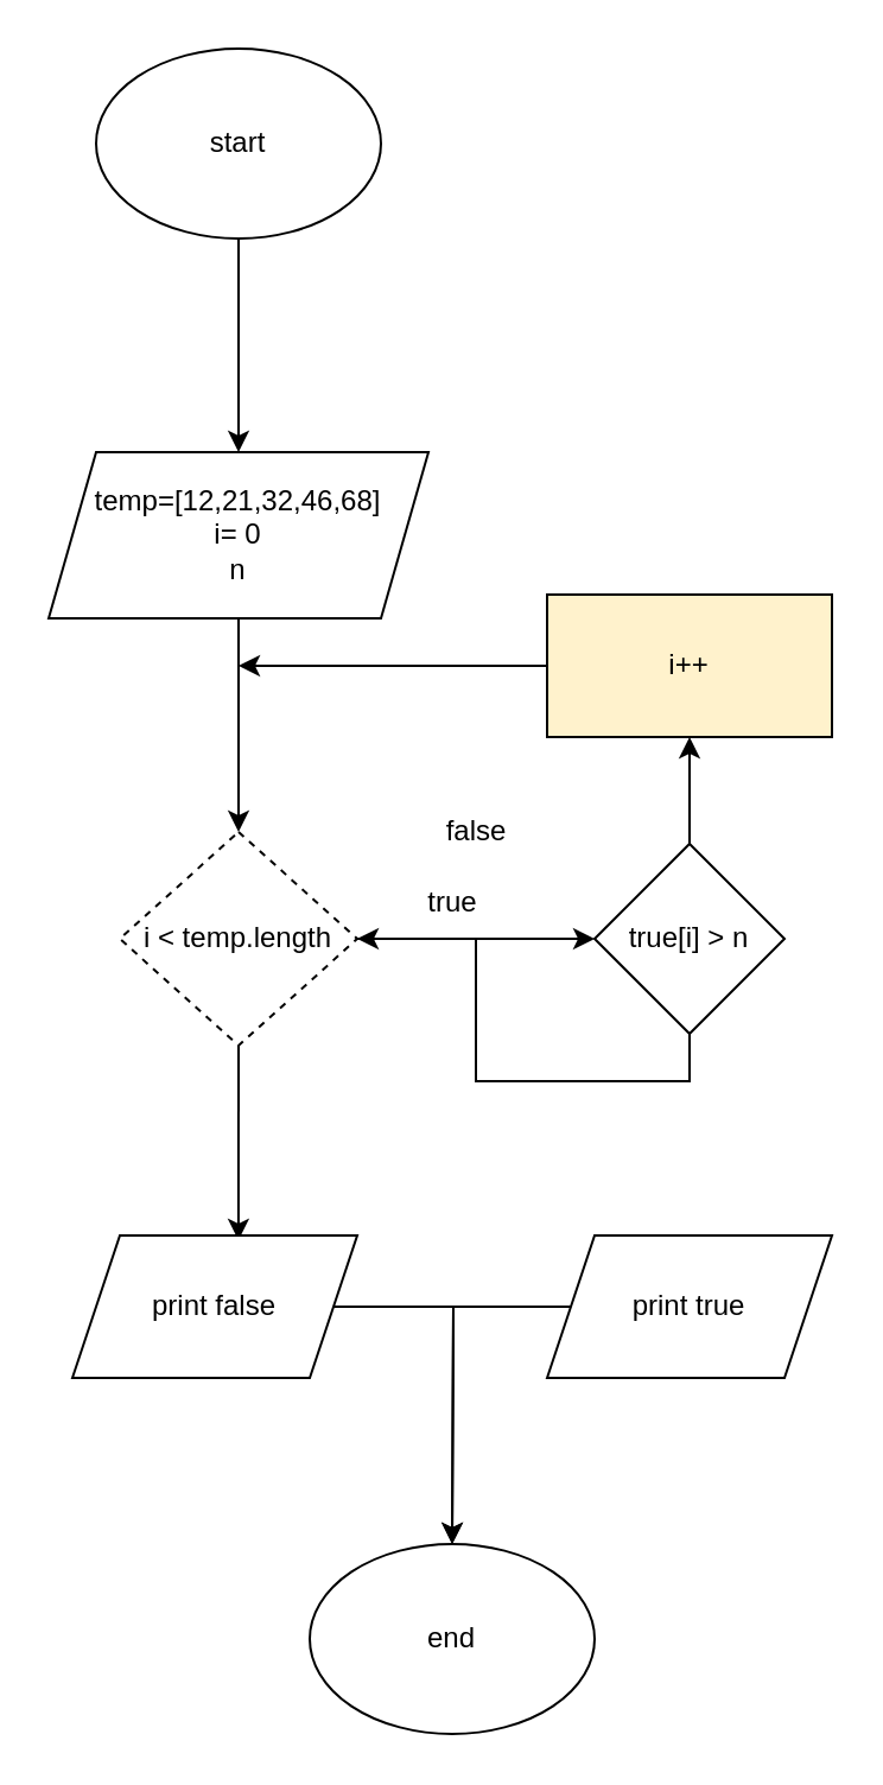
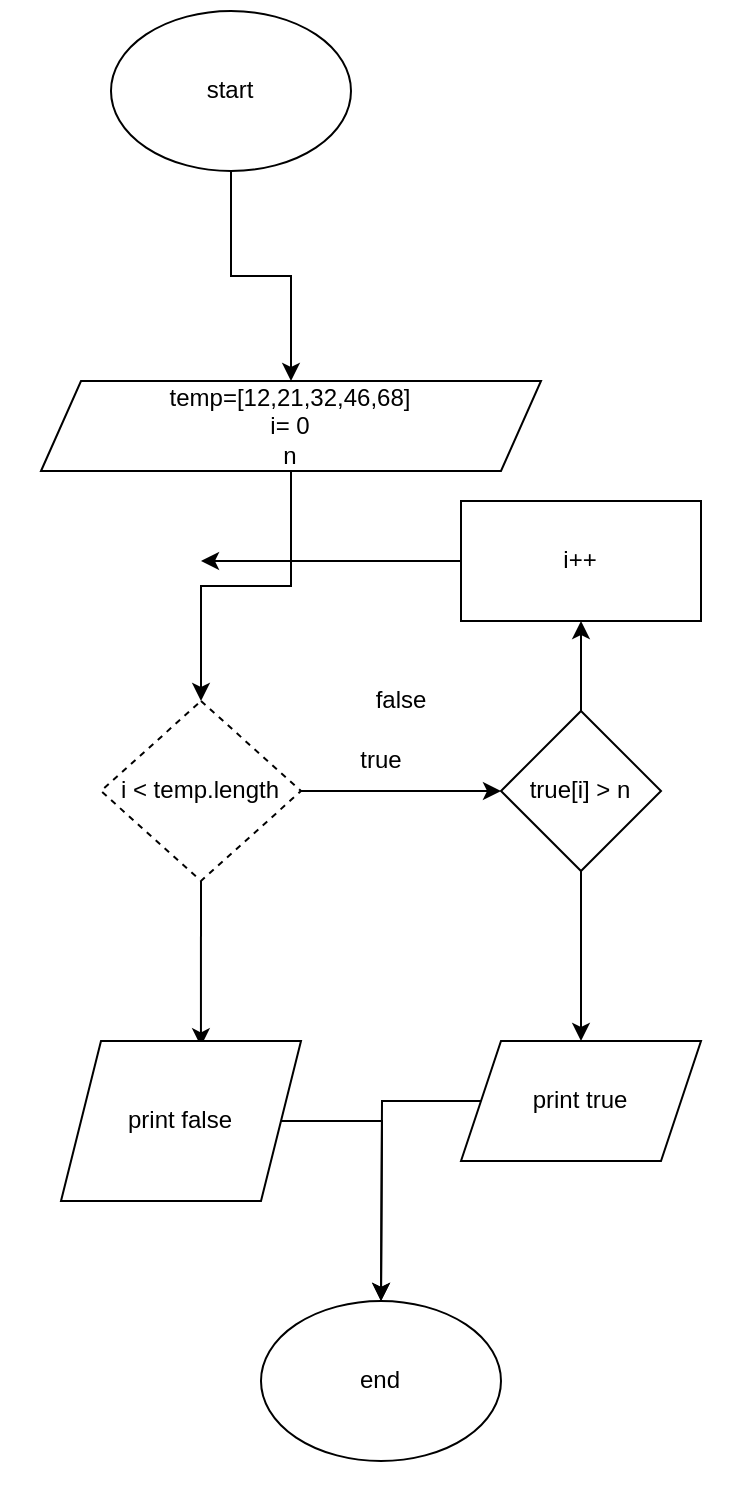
- <mxCell id="3" value="start" style="ellipse;whiteSpace=wrap;html=1;" vertex="1" parent="1"><mxGeometry x="40" y="20" width="120" height="80" as="geometry" /></mxCell>
+ <mxCell id="3" value="start" style="ellipse;whiteSpace=wrap;html=1;" vertex="1" parent="1"><mxGeometry x="55" y="5" width="120" height="80" as="geometry" /></mxCell>
- <mxCell id="5" value="temp=[12,21,32,46,68]&lt;br&gt;i= 0&lt;br&gt;n" style="shape=parallelogram;perimeter=parallelogramPerimeter;whiteSpace=wrap;html=1;fixedSize=1;" vertex="1" parent="1"><mxGeometry x="20" y="190" width="160" height="70" as="geometry" /></mxCell>
+ <mxCell id="5" value="temp=[12,21,32,46,68]&lt;br&gt;i= 0&lt;br&gt;n" style="shape=parallelogram;perimeter=parallelogramPerimeter;whiteSpace=wrap;html=1;fixedSize=1;" vertex="1" parent="1"><mxGeometry x="20" y="190" width="250" height="45" as="geometry" /></mxCell>
- <mxCell id="14" value="i++" style="rounded=0;whiteSpace=wrap;html=1;fillColor=#fff2cc;" vertex="1" parent="1"><mxGeometry x="230" y="250" width="120" height="60" as="geometry" /></mxCell>
+ <mxCell id="14" value="i++" style="rounded=0;whiteSpace=wrap;html=1;" vertex="1" parent="1"><mxGeometry x="230" y="250" width="120" height="60" as="geometry" /></mxCell>
- <mxCell id="10" style="edgeStyle=orthogonalEdgeStyle;rounded=0;orthogonalLoop=1;jettySize=auto;html=1;exitX=0.5;exitY=1;exitDx=0;exitDy=0;" edge="1" parent="1" source="11" target="8"><mxGeometry relative="1" as="geometry" /></mxCell>
+ <mxCell id="10" style="edgeStyle=orthogonalEdgeStyle;rounded=0;orthogonalLoop=1;jettySize=auto;html=1;exitX=0.5;exitY=1;exitDx=0;exitDy=0;entryX=0.5;entryY=0;entryDx=0;entryDy=0;" edge="1" parent="1" source="11" target="17"><mxGeometry relative="1" as="geometry" /></mxCell>
- <mxCell id="19" value="print false" style="shape=parallelogram;perimeter=parallelogramPerimeter;whiteSpace=wrap;html=1;fixedSize=1;" vertex="1" parent="1"><mxGeometry x="30" y="520" width="120" height="60" as="geometry" /></mxCell>
+ <mxCell id="19" value="print false" style="shape=parallelogram;perimeter=parallelogramPerimeter;whiteSpace=wrap;html=1;fixedSize=1;" vertex="1" parent="1"><mxGeometry x="30" y="520" width="120" height="80" as="geometry" /></mxCell>
